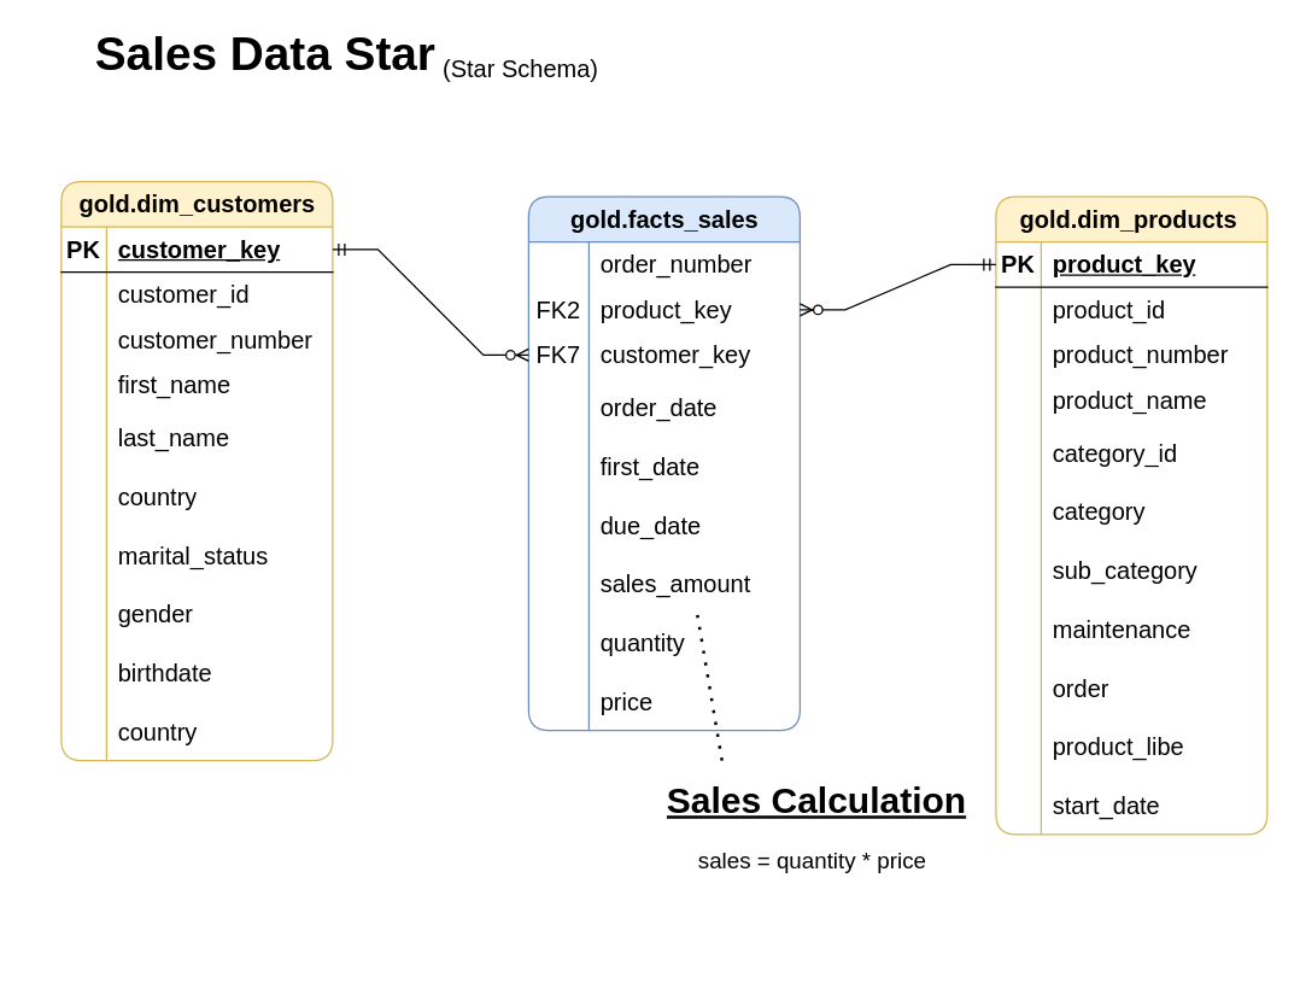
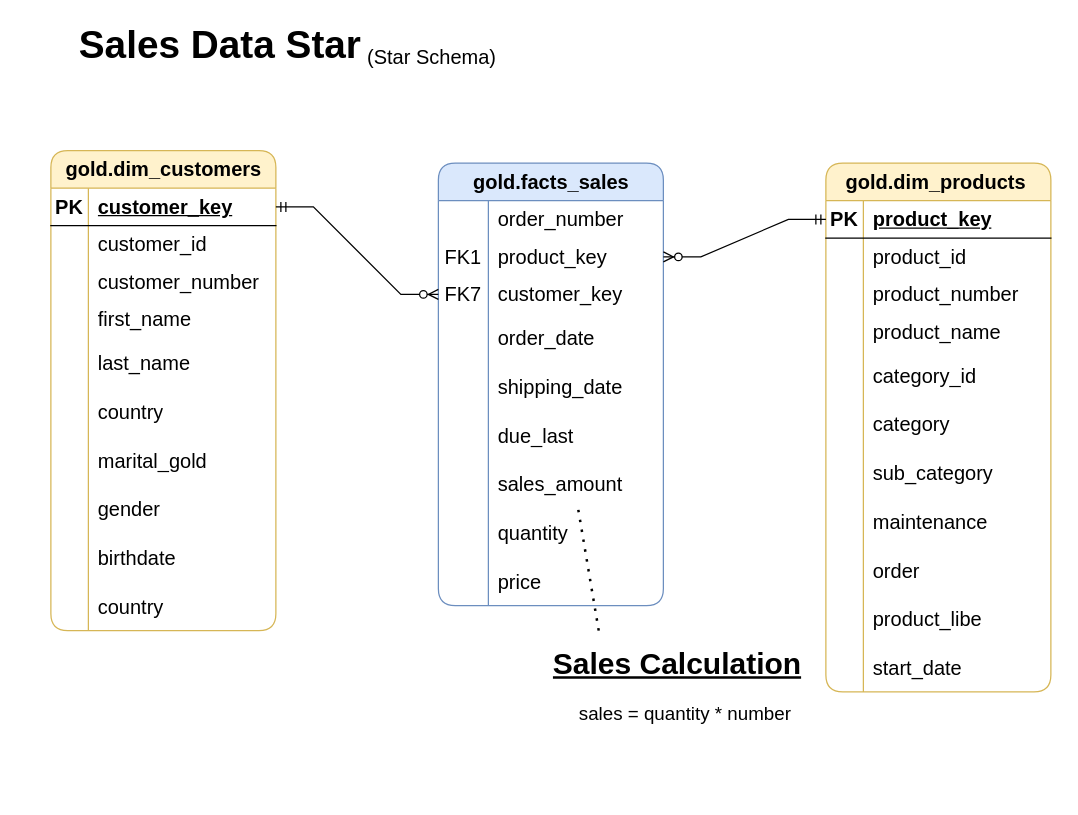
- <mxCell id="72" value="FK2" style="shape=partialRectangle;connectable=0;fillColor=none;top=0;left=0;bottom=0;right=0;editable=1;overflow=hidden;whiteSpace=wrap;html=1;fontSize=16;" vertex="1" parent="71"><mxGeometry width="40.0" height="30" as="geometry"><mxRectangle width="40.0" height="30" as="alternateBounds" /></mxGeometry></mxCell>
+ <mxCell id="72" value="FK1" style="shape=partialRectangle;connectable=0;fillColor=none;top=0;left=0;bottom=0;right=0;editable=1;overflow=hidden;whiteSpace=wrap;html=1;fontSize=16;" vertex="1" parent="71"><mxGeometry width="40.0" height="30" as="geometry"><mxRectangle width="40.0" height="30" as="alternateBounds" /></mxGeometry></mxCell>
- <mxCell id="82" value="first_date&amp;nbsp;" style="shape=partialRectangle;connectable=0;fillColor=none;top=0;left=0;bottom=0;right=0;align=left;spacingLeft=6;overflow=hidden;whiteSpace=wrap;html=1;fontSize=16;" vertex="1" parent="80"><mxGeometry x="40.0" width="140.0" height="39" as="geometry"><mxRectangle width="140.0" height="39" as="alternateBounds" /></mxGeometry></mxCell>
+ <mxCell id="82" value="shipping_date&amp;nbsp;" style="shape=partialRectangle;connectable=0;fillColor=none;top=0;left=0;bottom=0;right=0;align=left;spacingLeft=6;overflow=hidden;whiteSpace=wrap;html=1;fontSize=16;" vertex="1" parent="80"><mxGeometry x="40.0" width="140.0" height="39" as="geometry"><mxRectangle width="140.0" height="39" as="alternateBounds" /></mxGeometry></mxCell>
- <mxCell id="85" value="due_date" style="shape=partialRectangle;connectable=0;fillColor=none;top=0;left=0;bottom=0;right=0;align=left;spacingLeft=6;overflow=hidden;whiteSpace=wrap;html=1;fontSize=16;" vertex="1" parent="83"><mxGeometry x="40.0" width="140.0" height="39" as="geometry"><mxRectangle width="140.0" height="39" as="alternateBounds" /></mxGeometry></mxCell>
+ <mxCell id="85" value="due_last" style="shape=partialRectangle;connectable=0;fillColor=none;top=0;left=0;bottom=0;right=0;align=left;spacingLeft=6;overflow=hidden;whiteSpace=wrap;html=1;fontSize=16;" vertex="1" parent="83"><mxGeometry x="40.0" width="140.0" height="39" as="geometry"><mxRectangle width="140.0" height="39" as="alternateBounds" /></mxGeometry></mxCell>
- <mxCell id="23" value="marital_status&amp;nbsp;" style="shape=partialRectangle;connectable=0;fillColor=none;top=0;left=0;bottom=0;right=0;align=left;spacingLeft=6;overflow=hidden;whiteSpace=wrap;html=1;fontSize=16;" vertex="1" parent="21"><mxGeometry x="30" width="150" height="39" as="geometry"><mxRectangle width="150" height="39" as="alternateBounds" /></mxGeometry></mxCell>
+ <mxCell id="23" value="marital_gold&amp;nbsp;" style="shape=partialRectangle;connectable=0;fillColor=none;top=0;left=0;bottom=0;right=0;align=left;spacingLeft=6;overflow=hidden;whiteSpace=wrap;html=1;fontSize=16;" vertex="1" parent="21"><mxGeometry x="30" width="150" height="39" as="geometry"><mxRectangle width="150" height="39" as="alternateBounds" /></mxGeometry></mxCell>
- <mxCell id="99" value="&lt;h1 style=&quot;margin-top: 0px;&quot;&gt;&lt;span style=&quot;background-color: transparent; color: light-dark(rgb(0, 0, 0), rgb(255, 255, 255));&quot;&gt;&lt;u&gt;Sales Calculation&lt;/u&gt;&lt;/span&gt;&lt;/h1&gt;&lt;div&gt;&lt;span style=&quot;background-color: transparent; color: light-dark(rgb(0, 0, 0), rgb(255, 255, 255));&quot;&gt;&lt;font style=&quot;font-size: 15px;&quot;&gt;&amp;nbsp; &amp;nbsp; &amp;nbsp;sales = quantity * price&amp;nbsp;&lt;/font&gt;&lt;/span&gt;&lt;/div&gt;" style="text;html=1;whiteSpace=wrap;overflow=hidden;rounded=0;" vertex="1" parent="1"><mxGeometry x="440" y="510" width="240" height="120" as="geometry" /></mxCell>
+ <mxCell id="99" value="&lt;h1 style=&quot;margin-top: 0px;&quot;&gt;&lt;span style=&quot;background-color: transparent; color: light-dark(rgb(0, 0, 0), rgb(255, 255, 255));&quot;&gt;&lt;u&gt;Sales Calculation&lt;/u&gt;&lt;/span&gt;&lt;/h1&gt;&lt;div&gt;&lt;span style=&quot;background-color: transparent; color: light-dark(rgb(0, 0, 0), rgb(255, 255, 255));&quot;&gt;&lt;font style=&quot;font-size: 15px;&quot;&gt;&amp;nbsp; &amp;nbsp; &amp;nbsp;sales = quantity * number&amp;nbsp;&lt;/font&gt;&lt;/span&gt;&lt;/div&gt;" style="text;html=1;whiteSpace=wrap;overflow=hidden;rounded=0;" vertex="1" parent="1"><mxGeometry x="440" y="510" width="240" height="120" as="geometry" /></mxCell>
